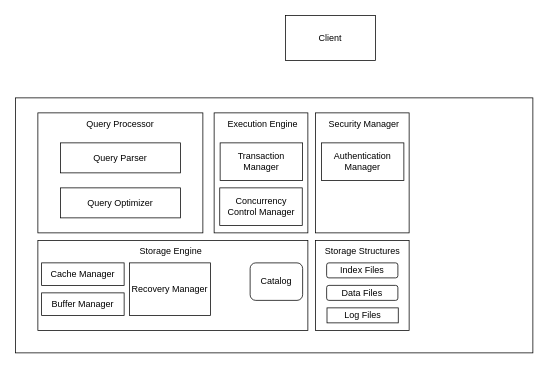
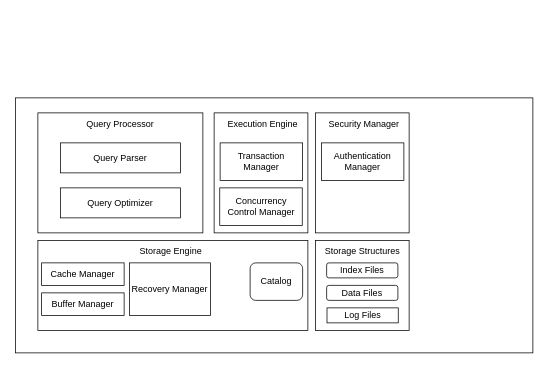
- <mxCell id="3" value="Client" style="rounded=0;whiteSpace=wrap;html=1;" vertex="1" parent="1"><mxGeometry x="380" y="20" width="120" height="60" as="geometry" /></mxCell>
